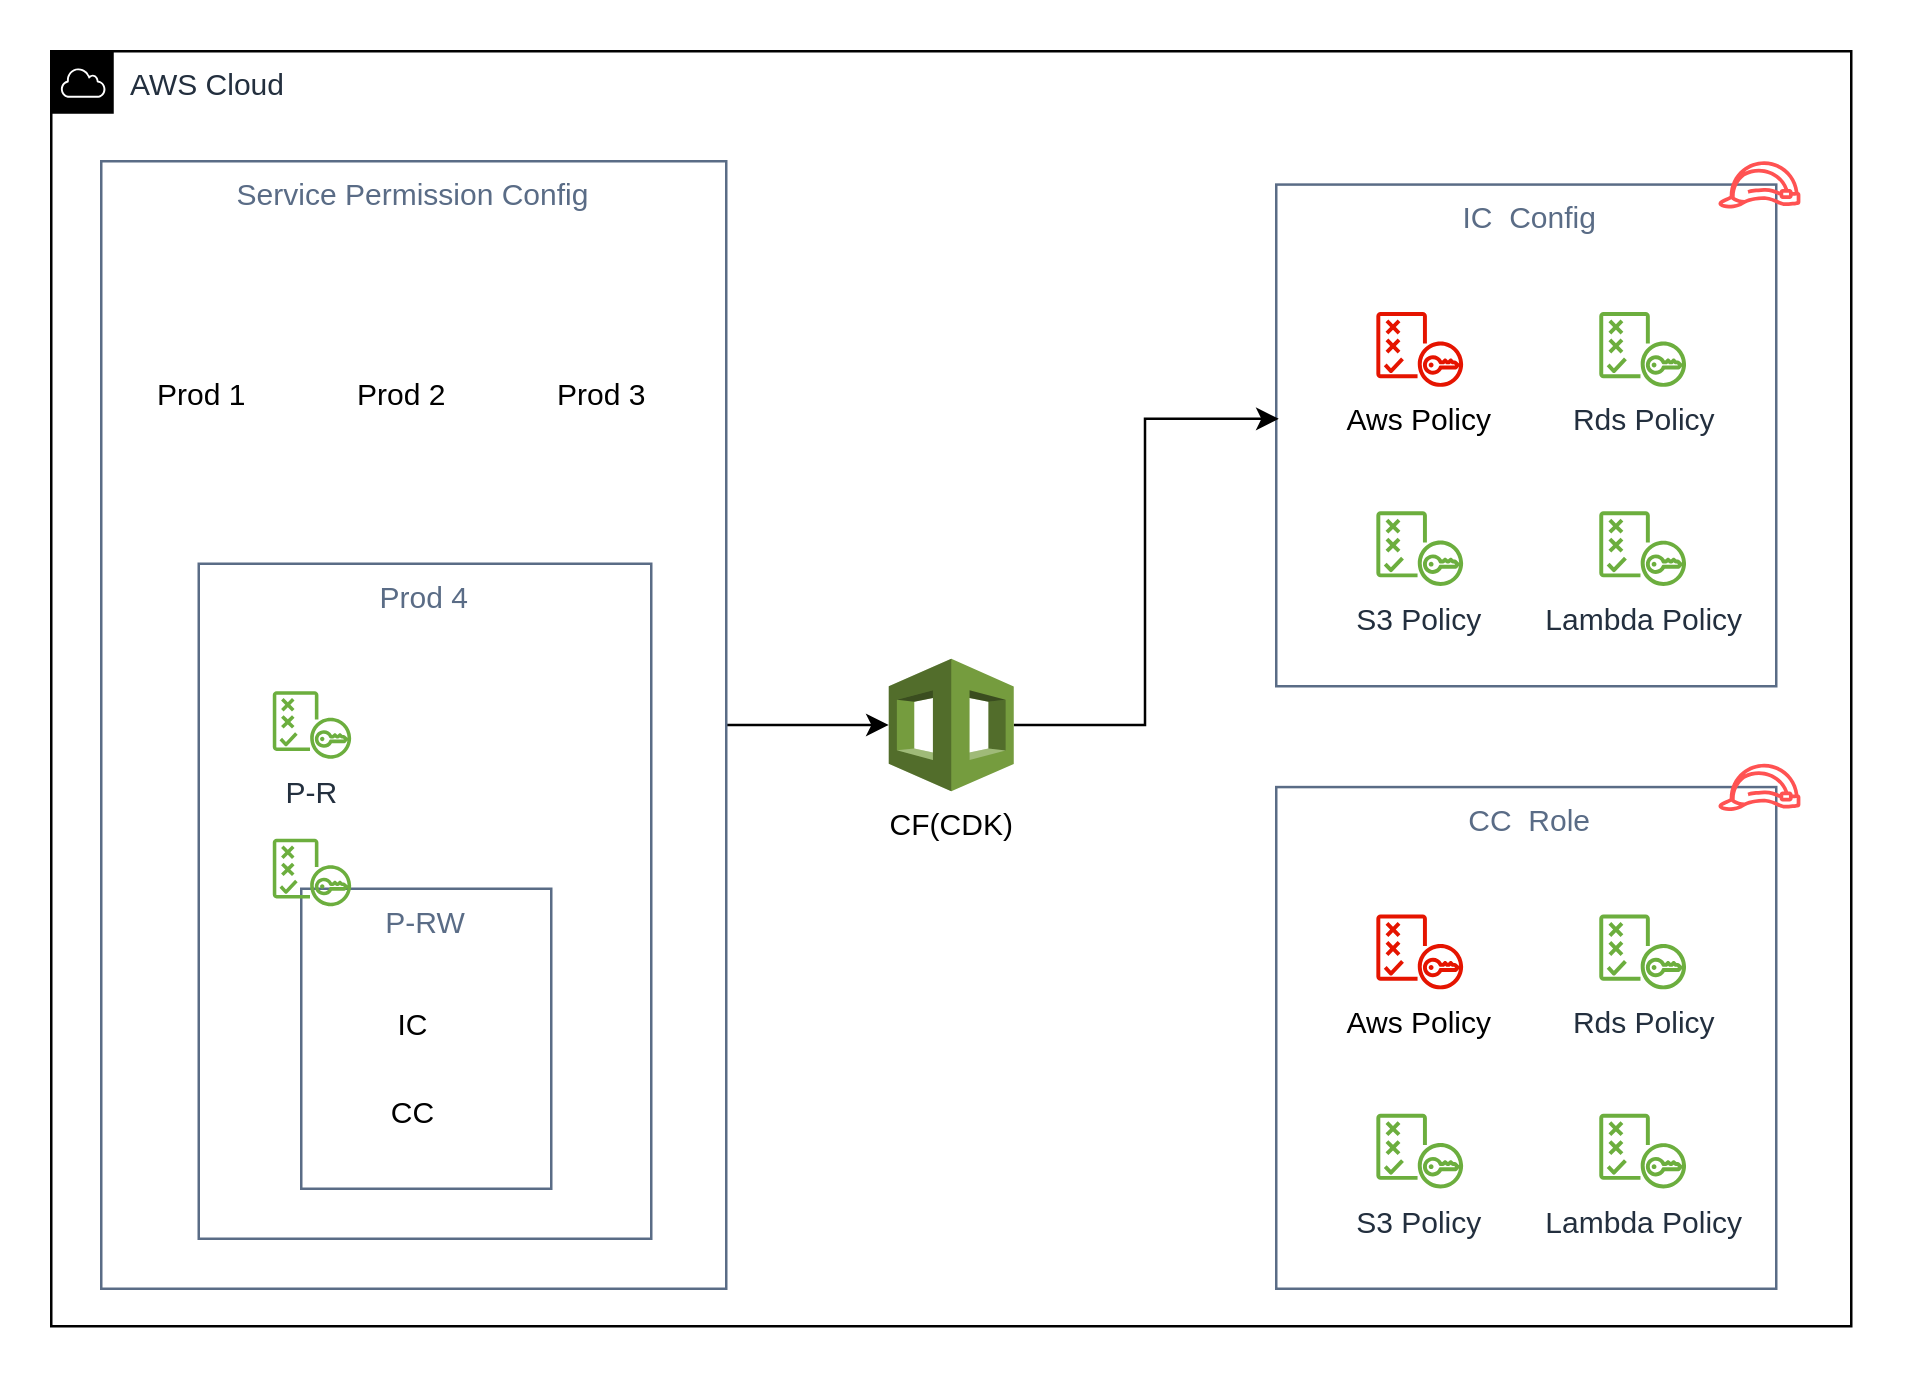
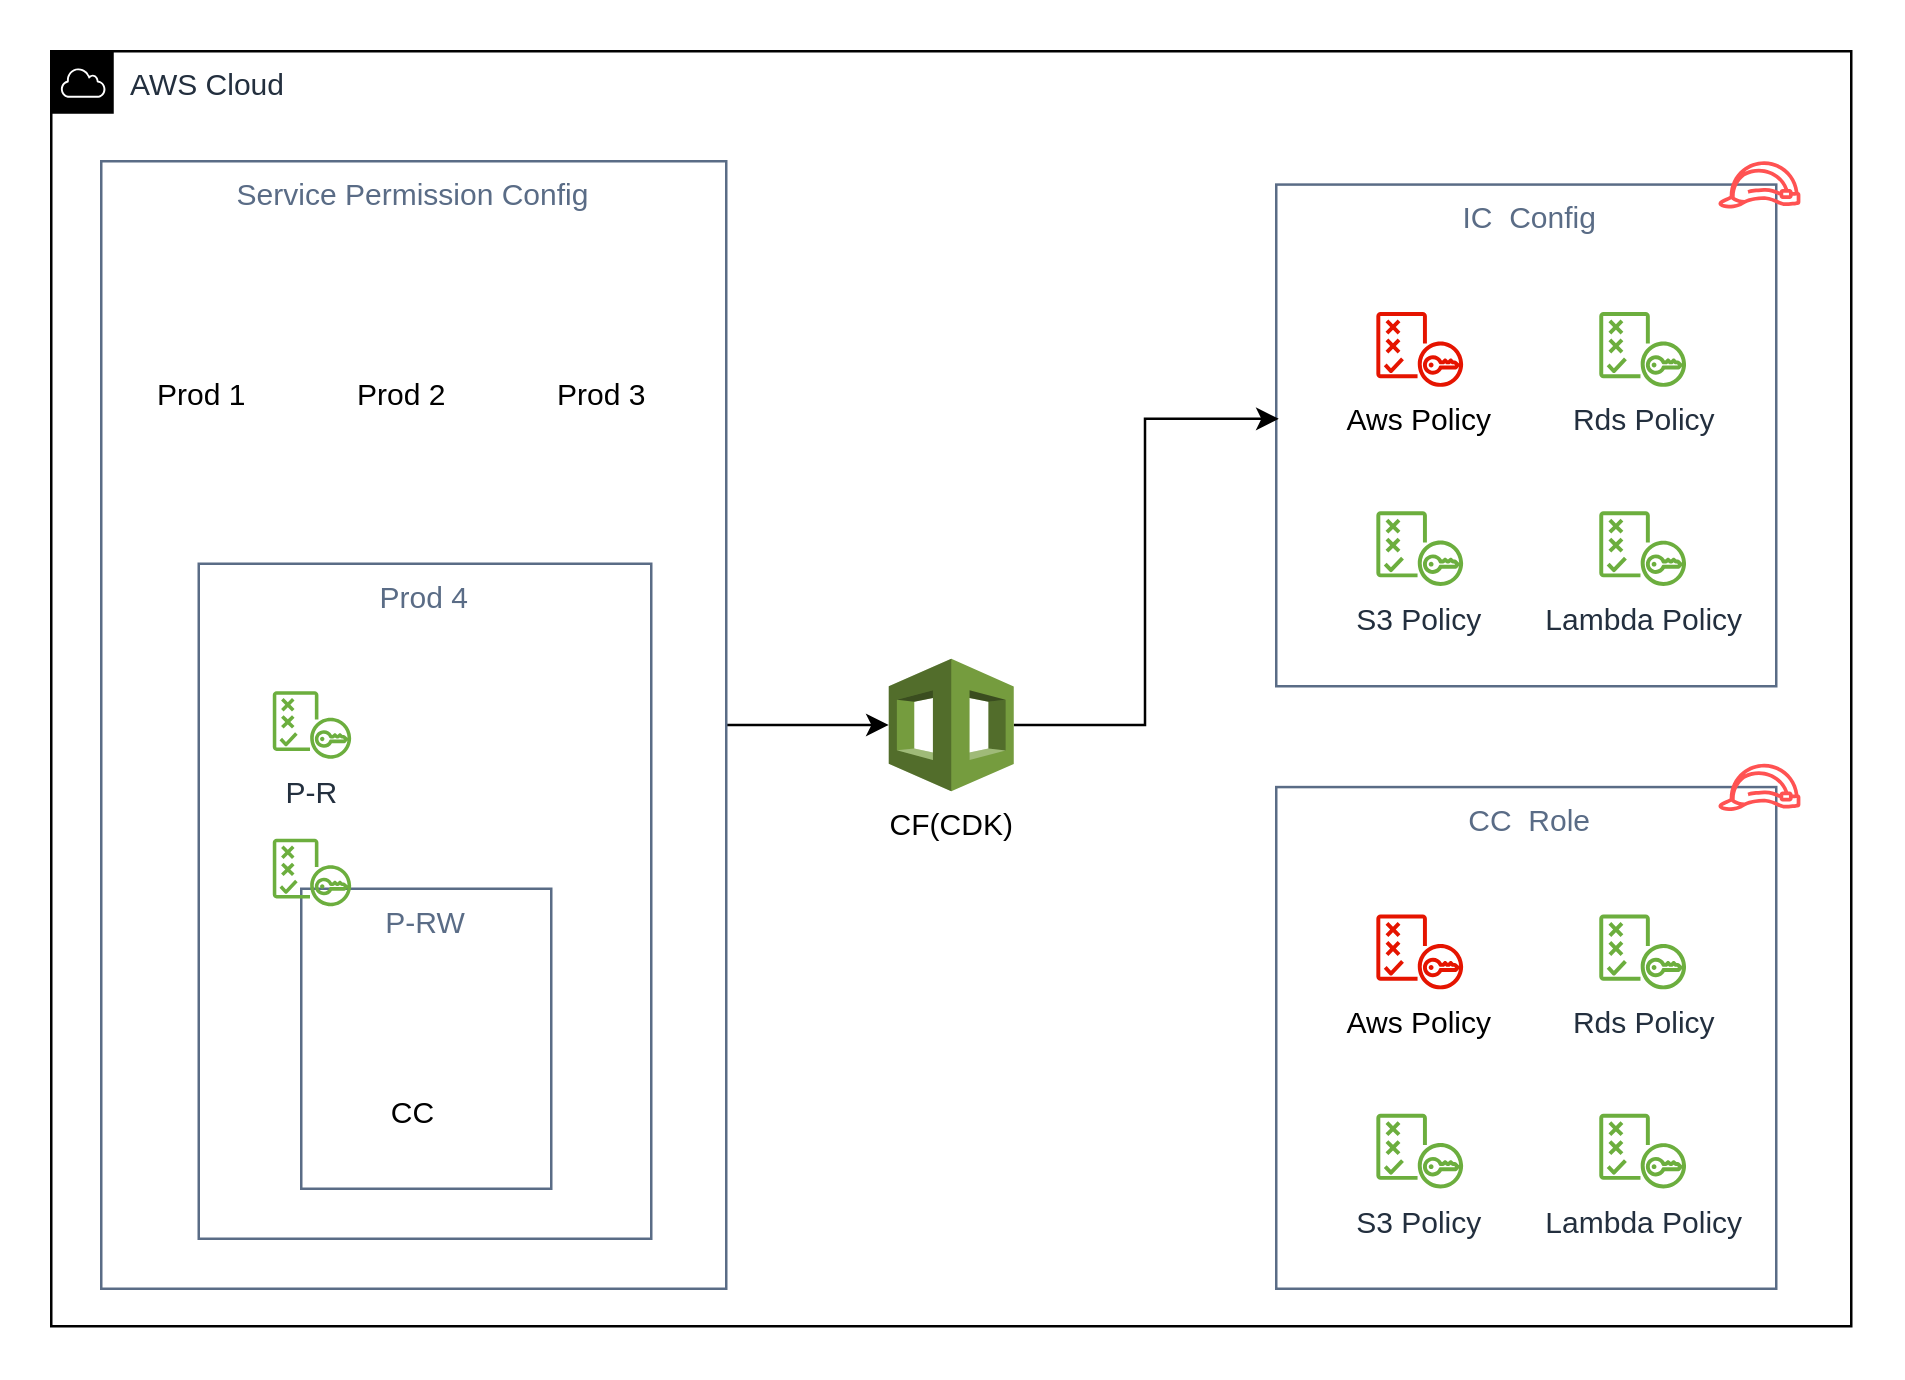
- <mxCell id="29" value="IC" style="text;html=1;strokeColor=none;fillColor=none;align=center;verticalAlign=middle;whiteSpace=wrap;rounded=0;fontColor=#000000;" vertex="1" parent="1"><mxGeometry x="145" y="400" width="40" height="20" as="geometry" /></mxCell>
